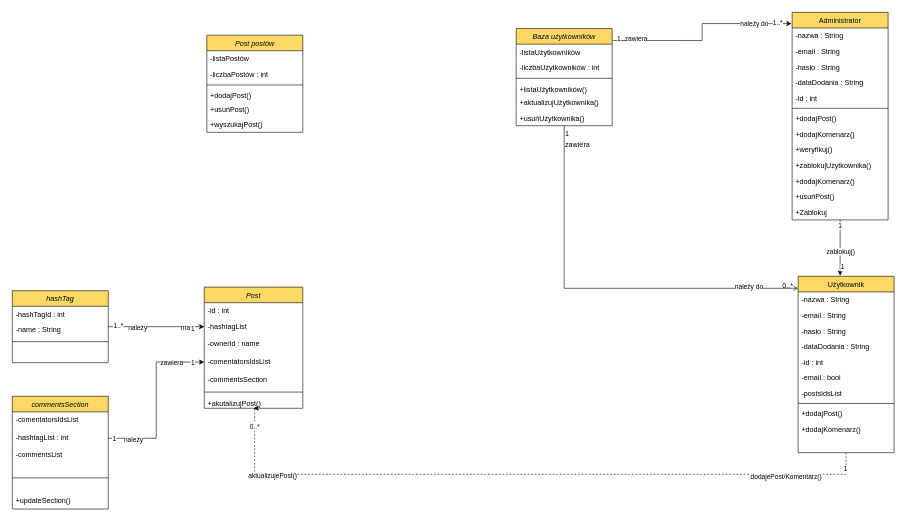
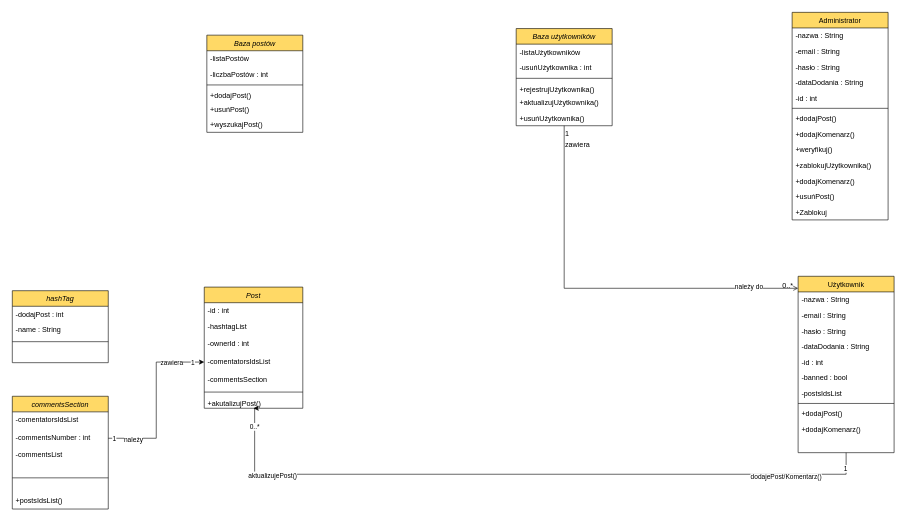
- <mxCell id="2" style="edgeStyle=orthogonalEdgeStyle;rounded=0;orthogonalLoop=1;jettySize=auto;html=1;entryX=-0.006;entryY=0.054;entryDx=0;entryDy=0;entryPerimeter=0;exitX=1.006;exitY=0.123;exitDx=0;exitDy=0;exitPerimeter=0;" edge="1" parent="1" source="7" target="39"><mxGeometry relative="1" as="geometry" /></mxCell>
- <mxCell id="3" value="1" style="edgeLabel;html=1;align=center;verticalAlign=middle;resizable=0;points=[];" vertex="1" connectable="0" parent="2"><mxGeometry x="-0.938" y="3" relative="1" as="geometry"><mxPoint as="offset" /></mxGeometry></mxCell>
- <mxCell id="4" value="&lt;div&gt;1..*&lt;/div&gt;" style="edgeLabel;html=1;align=center;verticalAlign=middle;resizable=0;points=[];" vertex="1" connectable="0" parent="2"><mxGeometry x="0.858" y="1" relative="1" as="geometry"><mxPoint as="offset" /></mxGeometry></mxCell>
- <mxCell id="5" value="zawiera" style="edgeLabel;html=1;align=center;verticalAlign=middle;resizable=0;points=[];" vertex="1" connectable="0" parent="2"><mxGeometry x="-0.81" y="2" relative="1" as="geometry"><mxPoint x="8" as="offset" /></mxGeometry></mxCell>
- <mxCell id="6" value="należy do" style="edgeLabel;html=1;align=center;verticalAlign=middle;resizable=0;points=[];" vertex="1" connectable="0" parent="2"><mxGeometry x="0.62" relative="1" as="geometry"><mxPoint as="offset" /></mxGeometry></mxCell>
- <mxCell id="53" value="Post postów" style="swimlane;fontStyle=2;align=center;verticalAlign=top;childLayout=stackLayout;horizontal=1;startSize=26;horizontalStack=0;resizeParent=1;resizeLast=0;collapsible=1;marginBottom=0;rounded=0;shadow=0;strokeWidth=1;labelBackgroundColor=none;fillColor=#FFD966;" vertex="1" parent="1"><mxGeometry x="344.29" y="58" width="160" height="162" as="geometry"><mxRectangle x="230" y="140" width="160" height="26" as="alternateBounds" /></mxGeometry></mxCell>
+ <mxCell id="53" value="Baza postów" style="swimlane;fontStyle=2;align=center;verticalAlign=top;childLayout=stackLayout;horizontal=1;startSize=26;horizontalStack=0;resizeParent=1;resizeLast=0;collapsible=1;marginBottom=0;rounded=0;shadow=0;strokeWidth=1;labelBackgroundColor=none;fillColor=#FFD966;" vertex="1" parent="1"><mxGeometry x="344.29" y="58" width="160" height="162" as="geometry"><mxRectangle x="230" y="140" width="160" height="26" as="alternateBounds" /></mxGeometry></mxCell>
- <mxCell id="9" value="-liczbaUżytkowników : int" style="text;align=left;verticalAlign=top;spacingLeft=4;spacingRight=4;overflow=hidden;rotatable=0;points=[[0,0.5],[1,0.5]];portConstraint=eastwest;rounded=0;shadow=0;html=0;" parent="7" vertex="1"><mxGeometry y="52" width="160" height="26" as="geometry" /></mxCell>
+ <mxCell id="9" value="-usuńUżytkownika : int" style="text;align=left;verticalAlign=top;spacingLeft=4;spacingRight=4;overflow=hidden;rotatable=0;points=[[0,0.5],[1,0.5]];portConstraint=eastwest;rounded=0;shadow=0;html=0;" parent="7" vertex="1"><mxGeometry y="52" width="160" height="26" as="geometry" /></mxCell>
- <mxCell id="11" value="+listaUżytkowników()&#10;" style="text;align=left;verticalAlign=top;spacingLeft=4;spacingRight=4;overflow=hidden;rotatable=0;points=[[0,0.5],[1,0.5]];portConstraint=eastwest;" parent="7" vertex="1"><mxGeometry y="88" width="160" height="22" as="geometry" /></mxCell>
+ <mxCell id="11" value="+rejestrujUżytkownika()&#10;" style="text;align=left;verticalAlign=top;spacingLeft=4;spacingRight=4;overflow=hidden;rotatable=0;points=[[0,0.5],[1,0.5]];portConstraint=eastwest;" parent="7" vertex="1"><mxGeometry y="88" width="160" height="22" as="geometry" /></mxCell>
- <mxCell id="35" style="edgeStyle=orthogonalEdgeStyle;rounded=0;orthogonalLoop=1;jettySize=auto;html=1;entryX=0.438;entryY=-0.003;entryDx=0;entryDy=0;entryPerimeter=0;" edge="1" parent="1" source="39" target="19"><mxGeometry relative="1" as="geometry" /></mxCell>
- <mxCell id="36" value="zablokuj()" style="edgeLabel;html=1;align=center;verticalAlign=middle;resizable=0;points=[];" vertex="1" connectable="0" parent="35"><mxGeometry x="0.155" relative="1" as="geometry"><mxPoint y="-1" as="offset" /></mxGeometry></mxCell>
- <mxCell id="37" value="1" style="edgeLabel;html=1;align=center;verticalAlign=middle;resizable=0;points=[];" vertex="1" connectable="0" parent="35"><mxGeometry x="-0.81" y="-1" relative="1" as="geometry"><mxPoint as="offset" /></mxGeometry></mxCell>
- <mxCell id="38" value="1" style="edgeLabel;html=1;align=center;verticalAlign=middle;resizable=0;points=[];" vertex="1" connectable="0" parent="35"><mxGeometry x="0.703" y="3" relative="1" as="geometry"><mxPoint as="offset" /></mxGeometry></mxCell>
- <mxCell id="74" value="-hashTagId : int" style="text;align=left;verticalAlign=top;spacingLeft=4;spacingRight=4;overflow=hidden;rotatable=0;points=[[0,0.5],[1,0.5]];portConstraint=eastwest;" vertex="1" parent="73"><mxGeometry y="26" width="160" height="26" as="geometry" /></mxCell>
+ <mxCell id="74" value="-dodajPost : int" style="text;align=left;verticalAlign=top;spacingLeft=4;spacingRight=4;overflow=hidden;rotatable=0;points=[[0,0.5],[1,0.5]];portConstraint=eastwest;" vertex="1" parent="73"><mxGeometry y="26" width="160" height="26" as="geometry" /></mxCell>
- <mxCell id="68" style="edgeStyle=orthogonalEdgeStyle;rounded=0;orthogonalLoop=1;jettySize=auto;html=1;entryX=0;entryY=0.5;entryDx=0;entryDy=0;" edge="1" parent="1" source="73" target="62"><mxGeometry relative="1" as="geometry" /></mxCell>
- <mxCell id="69" value="1..*" style="edgeLabel;html=1;align=center;verticalAlign=middle;resizable=0;points=[];" vertex="1" connectable="0" parent="68"><mxGeometry x="-0.8" y="2" relative="1" as="geometry"><mxPoint as="offset" /></mxGeometry></mxCell>
- <mxCell id="70" value="1" style="edgeLabel;html=1;align=center;verticalAlign=middle;resizable=0;points=[];" vertex="1" connectable="0" parent="68"><mxGeometry x="0.746" y="-3" relative="1" as="geometry"><mxPoint as="offset" /></mxGeometry></mxCell>
- <mxCell id="71" value="należy" style="edgeLabel;html=1;align=center;verticalAlign=middle;resizable=0;points=[];" vertex="1" connectable="0" parent="68"><mxGeometry x="-0.401" y="-1" relative="1" as="geometry"><mxPoint as="offset" /></mxGeometry></mxCell>
- <mxCell id="72" value="ma" style="edgeLabel;html=1;align=center;verticalAlign=middle;resizable=0;points=[];" vertex="1" connectable="0" parent="68"><mxGeometry x="0.599" y="-1" relative="1" as="geometry"><mxPoint as="offset" /></mxGeometry></mxCell>
- <mxCell id="63" value="-ownerId : name" style="text;align=left;verticalAlign=top;spacingLeft=4;spacingRight=4;overflow=hidden;rotatable=0;points=[[0,0.5],[1,0.5]];portConstraint=eastwest;rounded=0;shadow=0;html=0;" vertex="1" parent="60"><mxGeometry y="80" width="164.29" height="30" as="geometry" /></mxCell>
+ <mxCell id="63" value="-ownerId : int" style="text;align=left;verticalAlign=top;spacingLeft=4;spacingRight=4;overflow=hidden;rotatable=0;points=[[0,0.5],[1,0.5]];portConstraint=eastwest;rounded=0;shadow=0;html=0;" vertex="1" parent="60"><mxGeometry y="80" width="164.29" height="30" as="geometry" /></mxCell>
- <mxCell id="25" value="-email : bool" style="text;align=left;verticalAlign=top;spacingLeft=4;spacingRight=4;overflow=hidden;rotatable=0;points=[[0,0.5],[1,0.5]];portConstraint=eastwest;rounded=0;shadow=0;html=0;" vertex="1" parent="19"><mxGeometry y="156" width="160" height="26" as="geometry" /></mxCell>
+ <mxCell id="25" value="-banned : bool" style="text;align=left;verticalAlign=top;spacingLeft=4;spacingRight=4;overflow=hidden;rotatable=0;points=[[0,0.5],[1,0.5]];portConstraint=eastwest;rounded=0;shadow=0;html=0;" vertex="1" parent="19"><mxGeometry y="156" width="160" height="26" as="geometry" /></mxCell>
- <mxCell id="79" value="-hashtagList : int" style="text;align=left;verticalAlign=top;spacingLeft=4;spacingRight=4;overflow=hidden;rotatable=0;points=[[0,0.5],[1,0.5]];portConstraint=eastwest;rounded=0;shadow=0;html=0;" vertex="1" parent="77"><mxGeometry y="56" width="160" height="28" as="geometry" /></mxCell>
+ <mxCell id="79" value="-commentsNumber : int" style="text;align=left;verticalAlign=top;spacingLeft=4;spacingRight=4;overflow=hidden;rotatable=0;points=[[0,0.5],[1,0.5]];portConstraint=eastwest;rounded=0;shadow=0;html=0;" vertex="1" parent="77"><mxGeometry y="56" width="160" height="28" as="geometry" /></mxCell>
- <mxCell id="14" style="edgeStyle=orthogonalEdgeStyle;rounded=0;orthogonalLoop=1;jettySize=auto;html=1;exitX=0.5;exitY=1;exitDx=0;exitDy=0;entryX=0.5;entryY=1;entryDx=0;entryDy=0;dashed=1;" edge="1" parent="1" source="19" target="60"><mxGeometry relative="1" as="geometry"><Array as="points"><mxPoint x="1410" y="790" /><mxPoint x="424" y="790" /></Array></mxGeometry></mxCell>
+ <mxCell id="14" style="edgeStyle=orthogonalEdgeStyle;rounded=0;orthogonalLoop=1;jettySize=auto;html=1;exitX=0.5;exitY=1;exitDx=0;exitDy=0;entryX=0.5;entryY=1;entryDx=0;entryDy=0;" edge="1" parent="1" source="19" target="60"><mxGeometry relative="1" as="geometry"><Array as="points"><mxPoint x="1410" y="790" /><mxPoint x="424" y="790" /></Array></mxGeometry></mxCell>
- <mxCell id="82" value="+updateSection()" style="text;align=left;verticalAlign=top;spacingLeft=4;spacingRight=4;overflow=hidden;rotatable=0;points=[[0,0.5],[1,0.5]];portConstraint=eastwest;rounded=0;shadow=0;html=0;" vertex="1" parent="77"><mxGeometry y="160" width="160" height="28" as="geometry" /></mxCell>
+ <mxCell id="82" value="+postsIdsList()" style="text;align=left;verticalAlign=top;spacingLeft=4;spacingRight=4;overflow=hidden;rotatable=0;points=[[0,0.5],[1,0.5]];portConstraint=eastwest;rounded=0;shadow=0;html=0;" vertex="1" parent="77"><mxGeometry y="160" width="160" height="28" as="geometry" /></mxCell>
